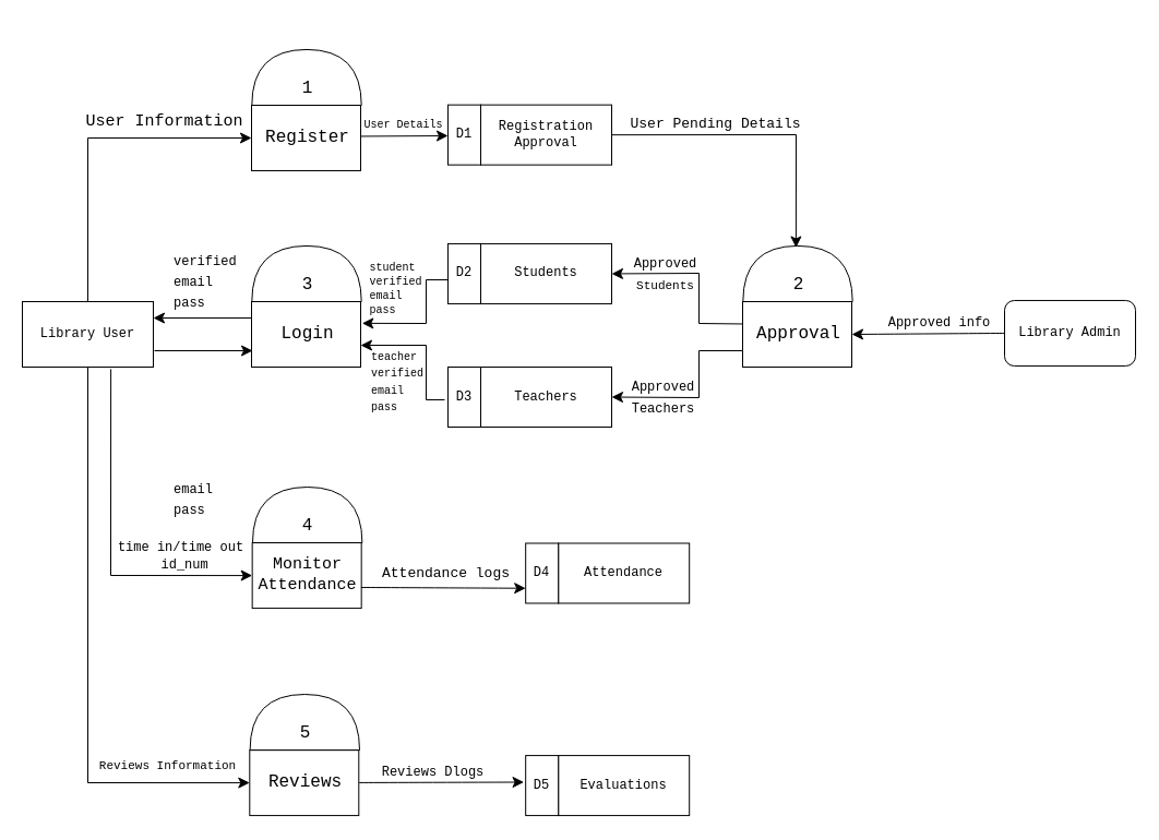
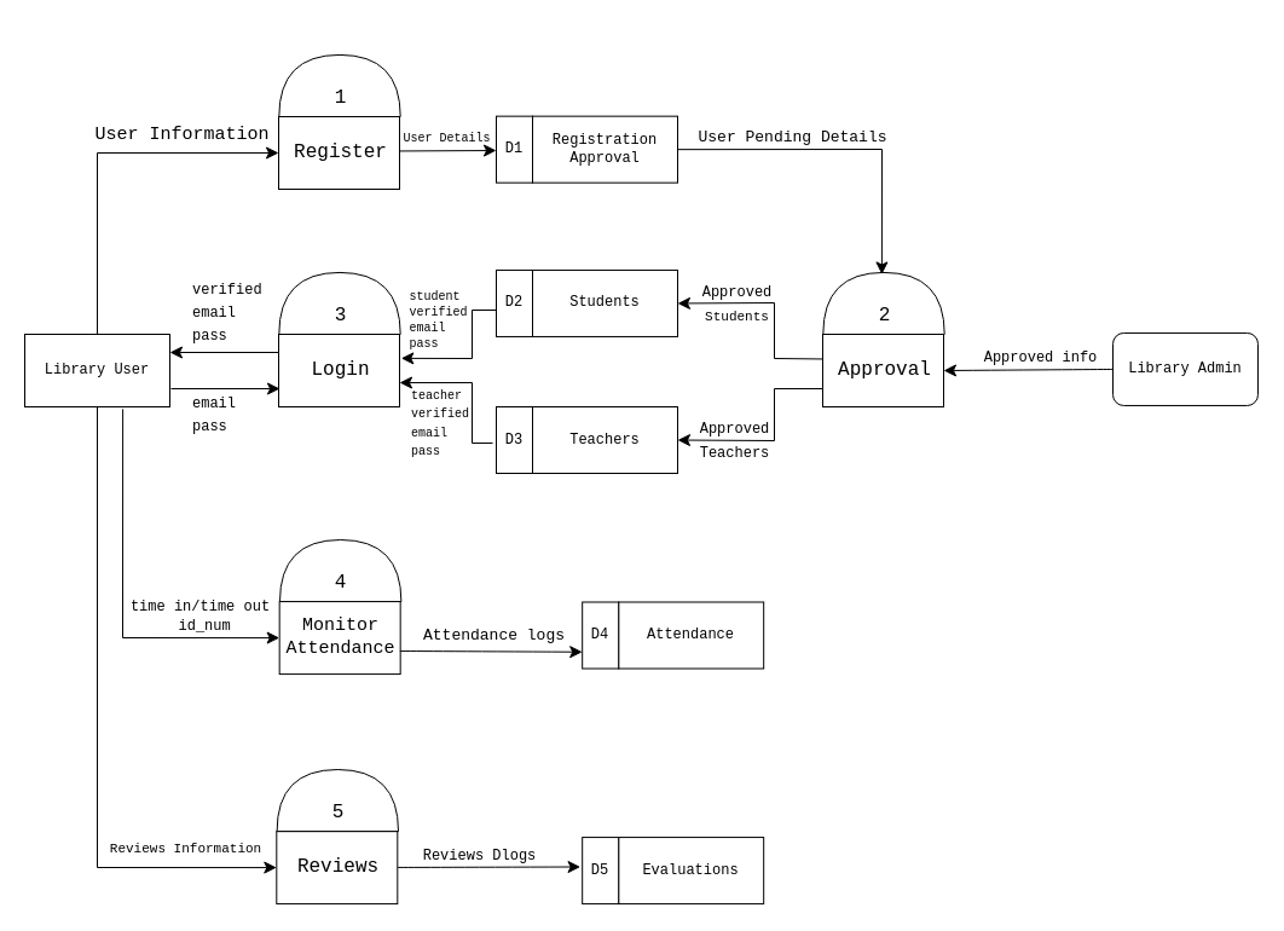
- <mxCell id="75" value="&lt;br&gt;&lt;div&gt;&lt;span style=&quot;font-size: 12px;&quot;&gt;email&lt;/span&gt;&lt;/div&gt;&lt;div&gt;&lt;span style=&quot;font-size: 12px;&quot;&gt;pass&lt;/span&gt;&lt;/div&gt;" style="text;html=1;align=left;verticalAlign=middle;resizable=0;points=[];autosize=1;strokeColor=none;fillColor=none;fontSize=16;fontFamily=Courier New;" parent="1" vertex="1"><mxGeometry x="157.02" y="412.66" width="60" height="70" as="geometry" /></mxCell>
+ <mxCell id="75" value="&lt;br&gt;&lt;div&gt;&lt;span style=&quot;font-size: 12px;&quot;&gt;email&lt;/span&gt;&lt;/div&gt;&lt;div&gt;&lt;span style=&quot;font-size: 12px;&quot;&gt;pass&lt;/span&gt;&lt;/div&gt;" style="text;html=1;align=left;verticalAlign=middle;resizable=0;points=[];autosize=1;strokeColor=none;fillColor=none;fontSize=16;fontFamily=Courier New;" parent="1" vertex="1"><mxGeometry x="157.02" y="297.66" width="60" height="70" as="geometry" /></mxCell>
